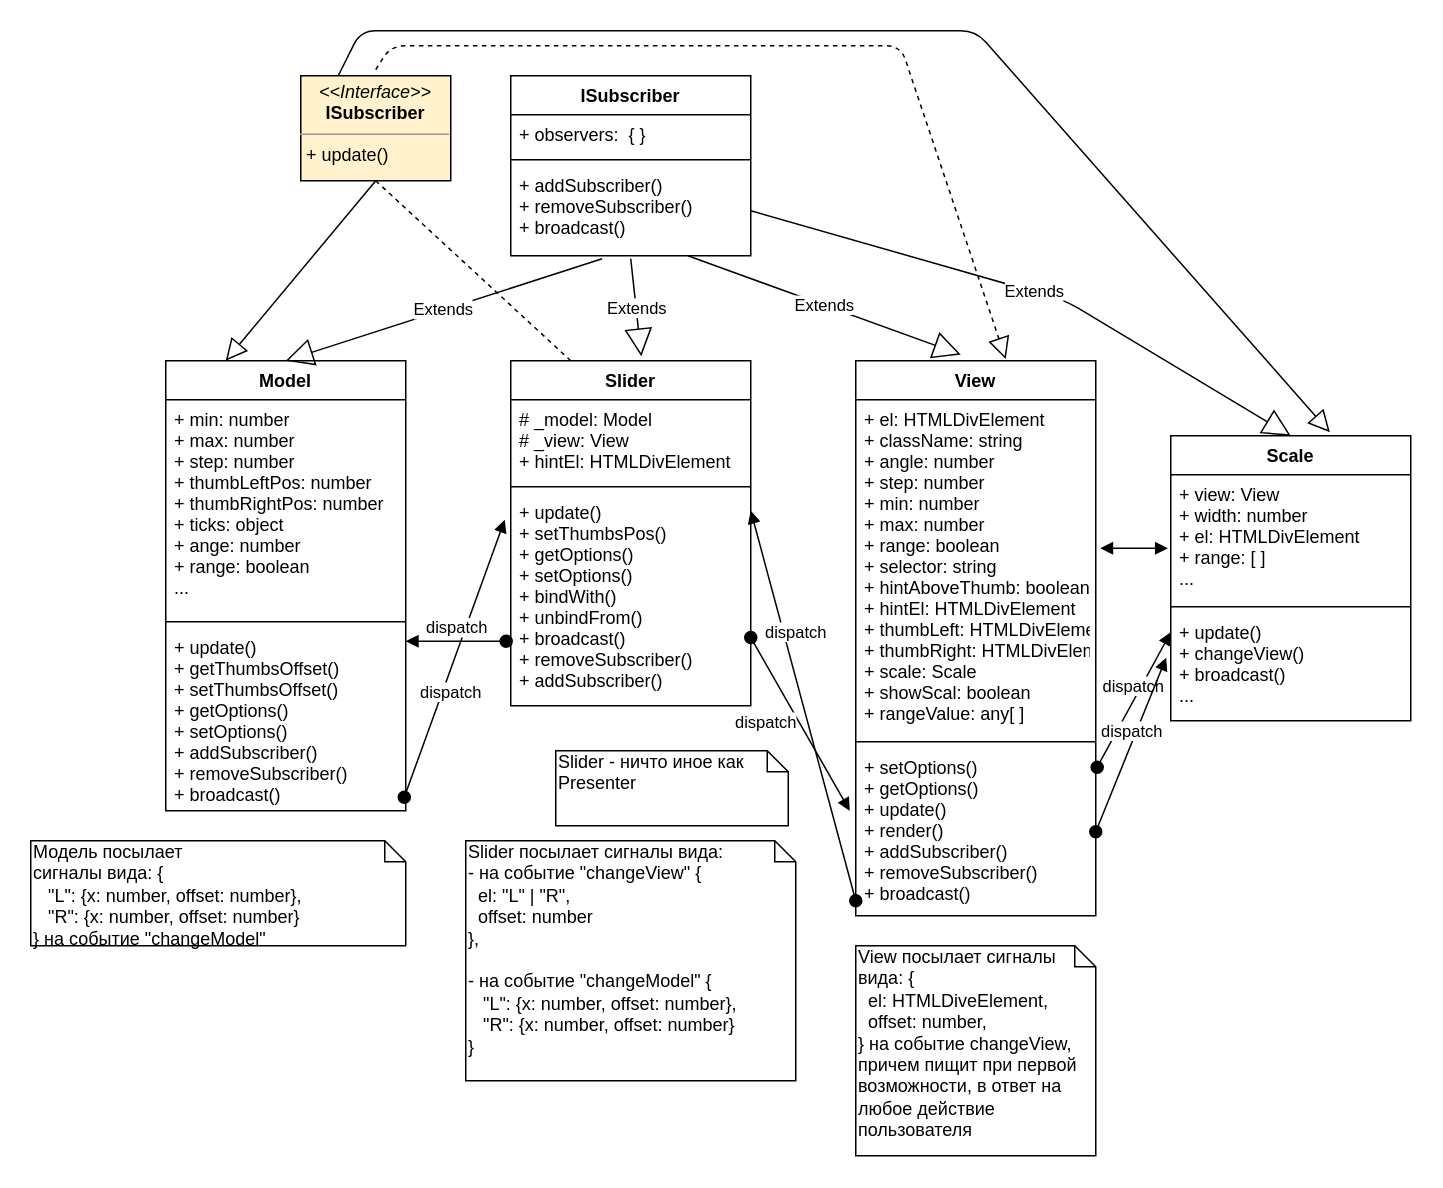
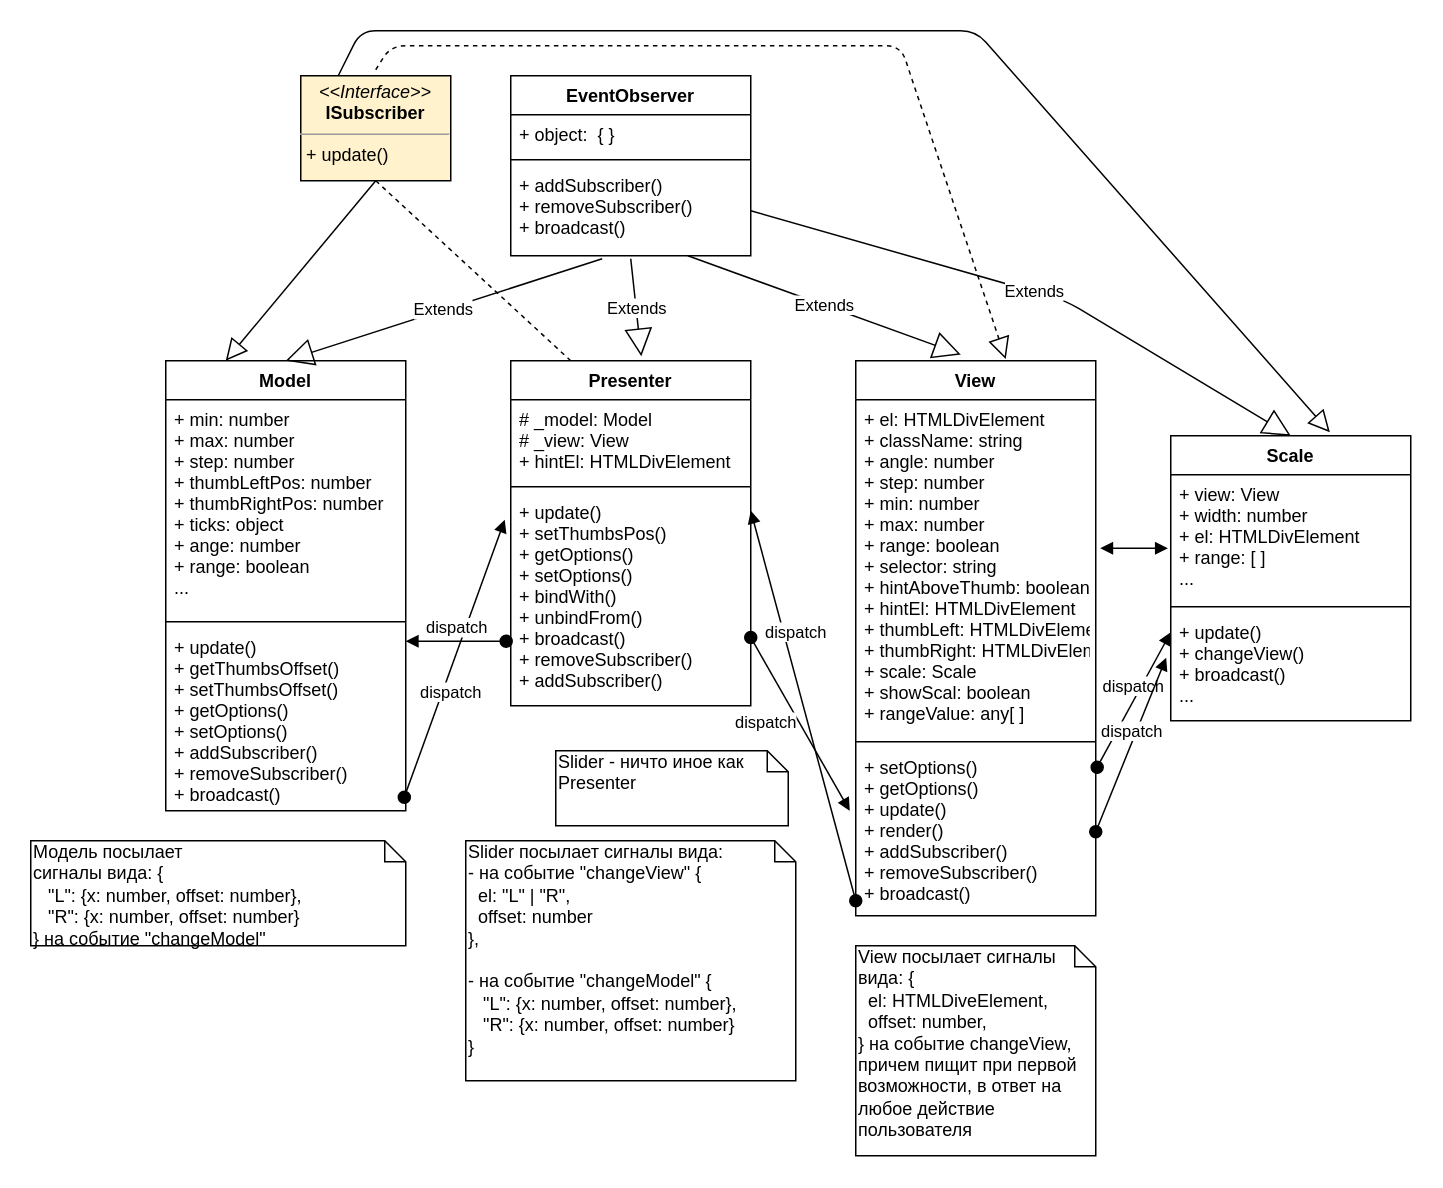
- <mxCell id="8" value="ISubscriber" style="swimlane;fontStyle=1;align=center;verticalAlign=top;childLayout=stackLayout;horizontal=1;startSize=26;horizontalStack=0;resizeParent=1;resizeParentMax=0;resizeLast=0;collapsible=1;marginBottom=0;labelBackgroundColor=#ffffff;" parent="1" vertex="1"><mxGeometry x="340" y="50" width="160" height="120" as="geometry"><mxRectangle x="310" y="100" width="120" height="26" as="alternateBounds" /></mxGeometry></mxCell>
+ <mxCell id="8" value="EventObserver" style="swimlane;fontStyle=1;align=center;verticalAlign=top;childLayout=stackLayout;horizontal=1;startSize=26;horizontalStack=0;resizeParent=1;resizeParentMax=0;resizeLast=0;collapsible=1;marginBottom=0;labelBackgroundColor=#ffffff;" parent="1" vertex="1"><mxGeometry x="340" y="50" width="160" height="120" as="geometry"><mxRectangle x="310" y="100" width="120" height="26" as="alternateBounds" /></mxGeometry></mxCell>
- <mxCell id="9" value="+ observers:  { }" style="text;strokeColor=none;fillColor=none;align=left;verticalAlign=top;spacingLeft=4;spacingRight=4;overflow=hidden;rotatable=0;points=[[0,0.5],[1,0.5]];portConstraint=eastwest;" parent="8" vertex="1"><mxGeometry y="26" width="160" height="26" as="geometry" /></mxCell>
+ <mxCell id="9" value="+ object:  { }" style="text;strokeColor=none;fillColor=none;align=left;verticalAlign=top;spacingLeft=4;spacingRight=4;overflow=hidden;rotatable=0;points=[[0,0.5],[1,0.5]];portConstraint=eastwest;" parent="8" vertex="1"><mxGeometry y="26" width="160" height="26" as="geometry" /></mxCell>
- <mxCell id="3" value="Slider" style="swimlane;fontStyle=1;align=center;verticalAlign=top;childLayout=stackLayout;horizontal=1;startSize=26;horizontalStack=0;resizeParent=1;resizeParentMax=0;resizeLast=0;collapsible=1;marginBottom=0;" vertex="1" parent="1"><mxGeometry x="340" y="240" width="160" height="230" as="geometry"><mxRectangle x="460" y="290" width="70" height="26" as="alternateBounds" /></mxGeometry></mxCell>
+ <mxCell id="3" value="Presenter" style="swimlane;fontStyle=1;align=center;verticalAlign=top;childLayout=stackLayout;horizontal=1;startSize=26;horizontalStack=0;resizeParent=1;resizeParentMax=0;resizeLast=0;collapsible=1;marginBottom=0;" vertex="1" parent="1"><mxGeometry x="340" y="240" width="160" height="230" as="geometry"><mxRectangle x="460" y="290" width="70" height="26" as="alternateBounds" /></mxGeometry></mxCell>
